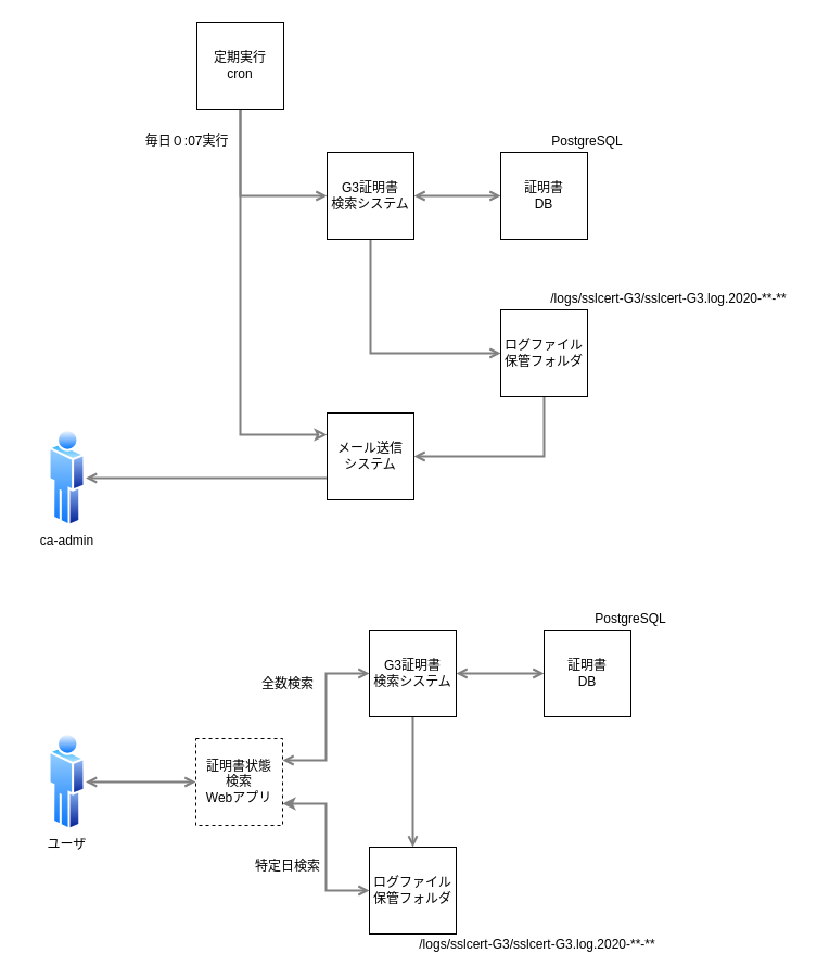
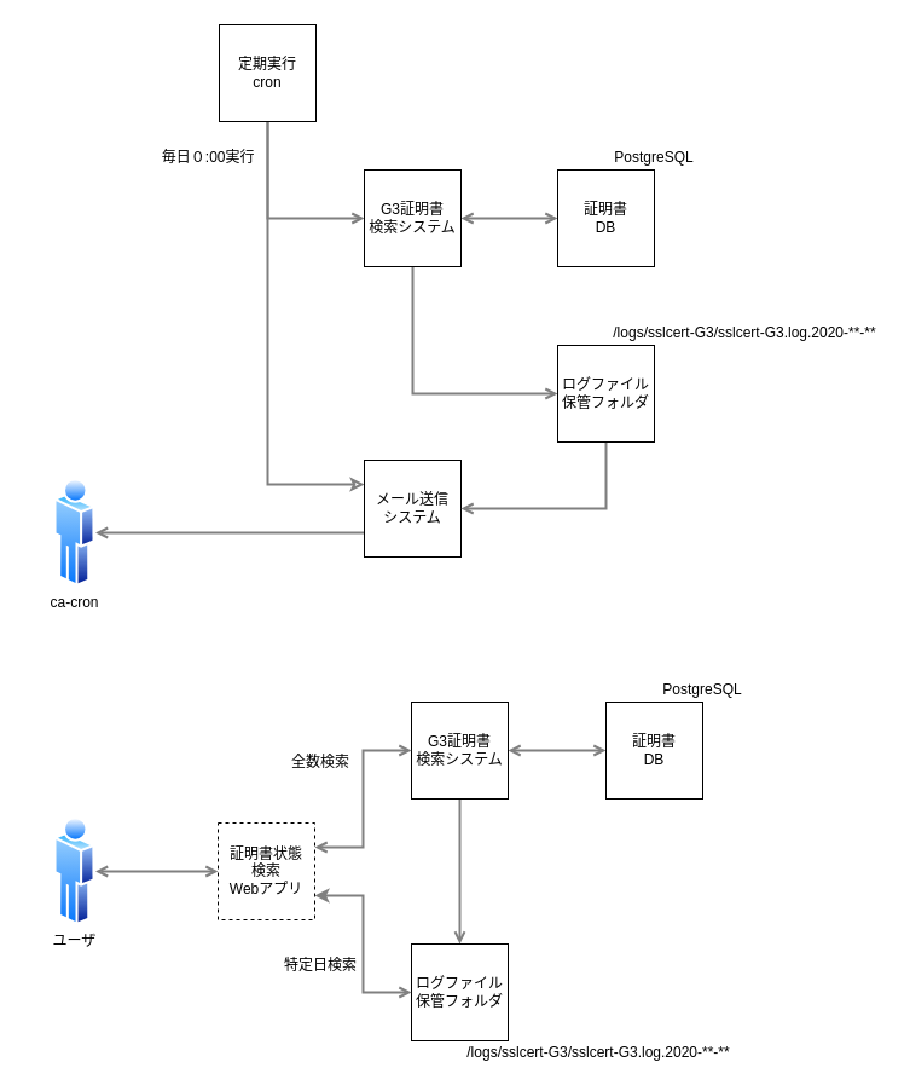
- <mxCell id="40" value="&amp;nbsp;毎日０:07実行" style="text;html=1;strokeColor=none;fillColor=none;align=center;verticalAlign=middle;whiteSpace=wrap;rounded=0;" vertex="1" parent="1"><mxGeometry x="121" y="120" width="99" height="20" as="geometry" /></mxCell>
+ <mxCell id="40" value="&amp;nbsp;毎日０:00実行" style="text;html=1;strokeColor=none;fillColor=none;align=center;verticalAlign=middle;whiteSpace=wrap;rounded=0;" vertex="1" parent="1"><mxGeometry x="121" y="120" width="99" height="20" as="geometry" /></mxCell>
- <mxCell id="14" value="ca-admin" style="text;html=1;strokeColor=none;fillColor=none;align=center;verticalAlign=middle;whiteSpace=wrap;rounded=0;" vertex="1" parent="12"><mxGeometry y="94" width="82.98" height="20" as="geometry" /></mxCell>
+ <mxCell id="14" value="ca-cron" style="text;html=1;strokeColor=none;fillColor=none;align=center;verticalAlign=middle;whiteSpace=wrap;rounded=0;" vertex="1" parent="12"><mxGeometry y="94" width="82.98" height="20" as="geometry" /></mxCell>
